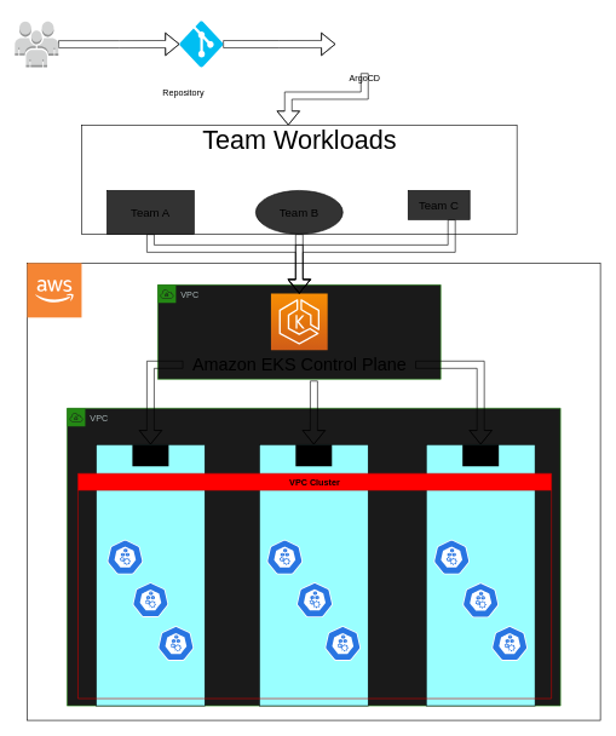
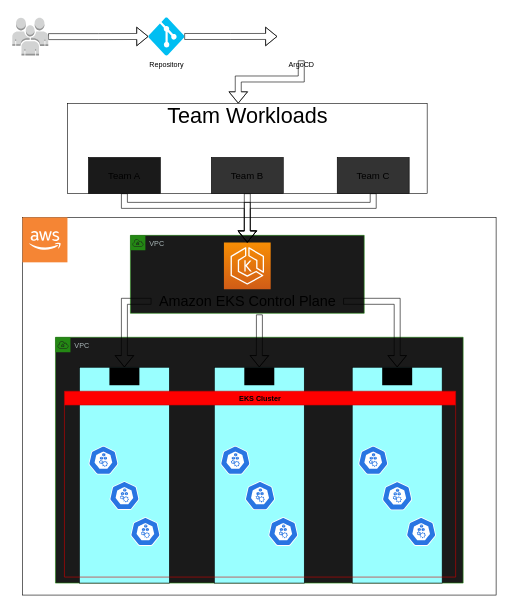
- <mxCell id="9" value="Repository" style="text;html=1;align=center;verticalAlign=middle;resizable=0;points=[];autosize=1;strokeColor=none;fillColor=none;" vertex="1" parent="1"><mxGeometry x="212" y="112" width="80" height="30" as="geometry" /></mxCell>
+ <mxCell id="9" value="Repository" style="text;html=1;align=center;verticalAlign=middle;resizable=0;points=[];autosize=1;strokeColor=none;fillColor=none;" vertex="1" parent="1"><mxGeometry x="237" y="92" width="80" height="30" as="geometry" /></mxCell>
- <mxCell id="16" value="&lt;font size=&quot;3&quot;&gt;Team C&lt;/font&gt;" style="rounded=0;whiteSpace=wrap;html=1;fillColor=#333333;" vertex="1" parent="1"><mxGeometry x="562" y="262" width="85" height="40" as="geometry" /></mxCell>
+ <mxCell id="16" value="&lt;font size=&quot;3&quot;&gt;Team C&lt;/font&gt;" style="rounded=0;whiteSpace=wrap;html=1;fillColor=#333333;" vertex="1" parent="1"><mxGeometry x="562" y="262" width="120" height="60" as="geometry" /></mxCell>
- <mxCell id="20" value="&lt;font size=&quot;3&quot;&gt;Team A&lt;/font&gt;" style="rounded=0;whiteSpace=wrap;html=1;fillColor=#333333;" vertex="1" parent="1"><mxGeometry x="147" y="262" width="120" height="60" as="geometry" /></mxCell>
+ <mxCell id="20" value="&lt;font size=&quot;3&quot;&gt;Team A&lt;/font&gt;" style="rounded=0;whiteSpace=wrap;html=1;fillColor=#1a1a1a;" vertex="1" parent="1"><mxGeometry x="147" y="262" width="120" height="60" as="geometry" /></mxCell>
- <mxCell id="18" value="&lt;font size=&quot;3&quot;&gt;Team B&lt;/font&gt;" style="ellipse;whiteSpace=wrap;html=1;fillColor=#333333;" vertex="1" parent="1"><mxGeometry x="352" y="262" width="120" height="60" as="geometry" /></mxCell>
+ <mxCell id="18" value="&lt;font size=&quot;3&quot;&gt;Team B&lt;/font&gt;" style="rounded=0;whiteSpace=wrap;html=1;fillColor=#333333;" vertex="1" parent="1"><mxGeometry x="352" y="262" width="120" height="60" as="geometry" /></mxCell>
- <mxCell id="33" value="VPC Cluster" style="swimlane;whiteSpace=wrap;html=1;strokeColor=#CC0000;fillColor=#FF0000;" vertex="1" parent="1"><mxGeometry x="107" y="652" width="652.5" height="310" as="geometry" /></mxCell>
+ <mxCell id="33" value="EKS Cluster" style="swimlane;whiteSpace=wrap;html=1;strokeColor=#CC0000;fillColor=#FF0000;" vertex="1" parent="1"><mxGeometry x="107" y="652" width="652.5" height="310" as="geometry" /></mxCell>
